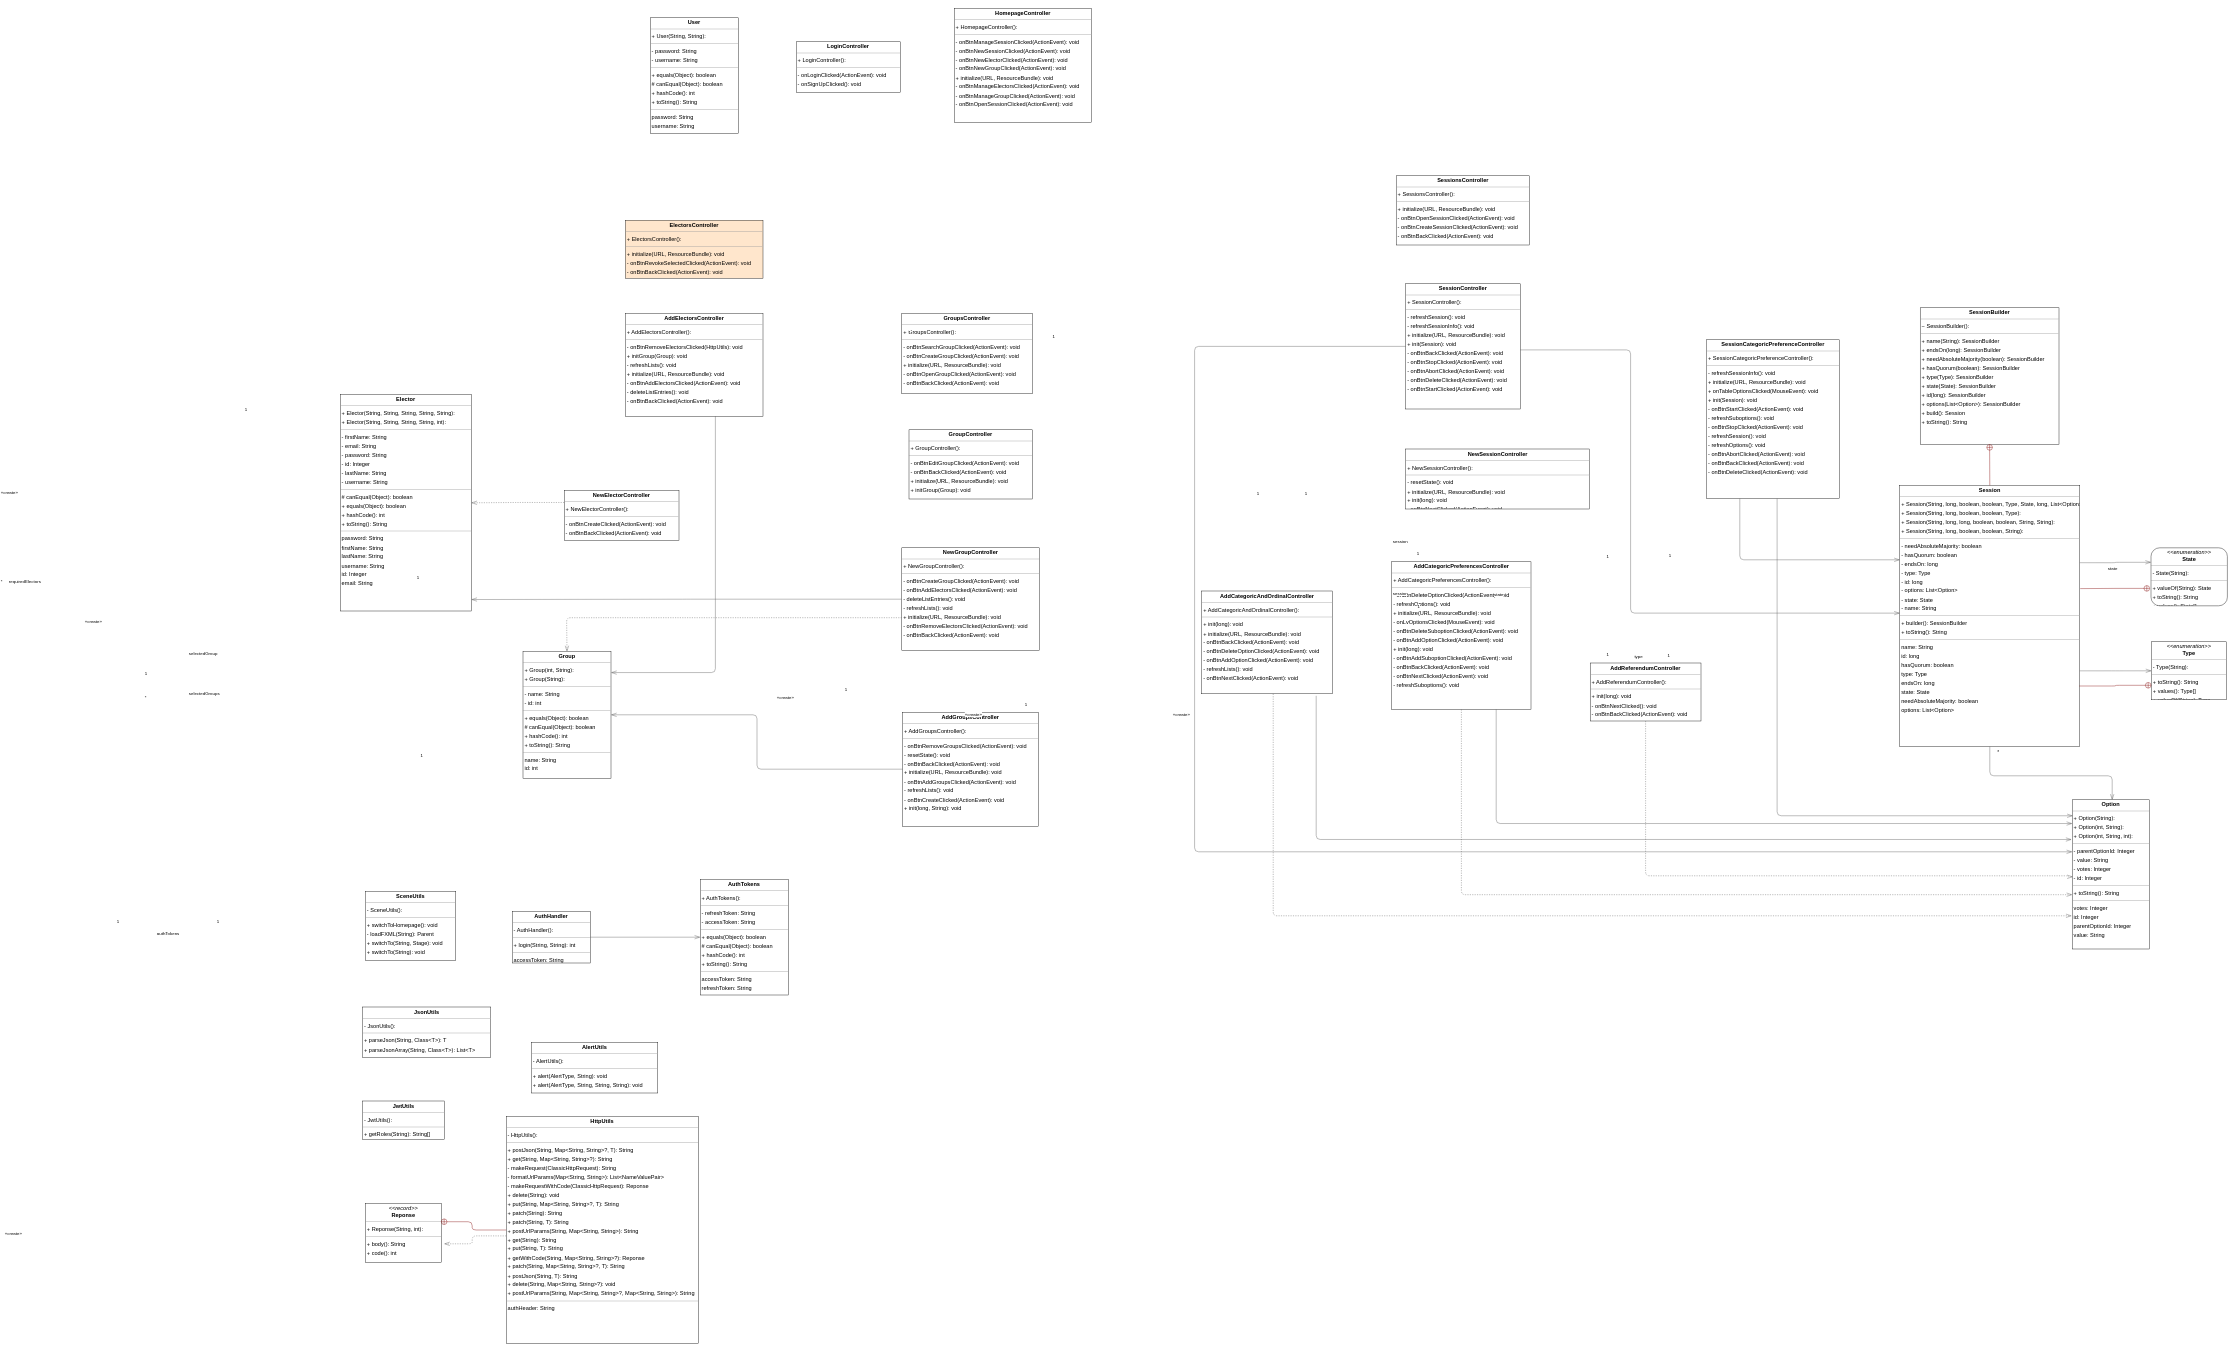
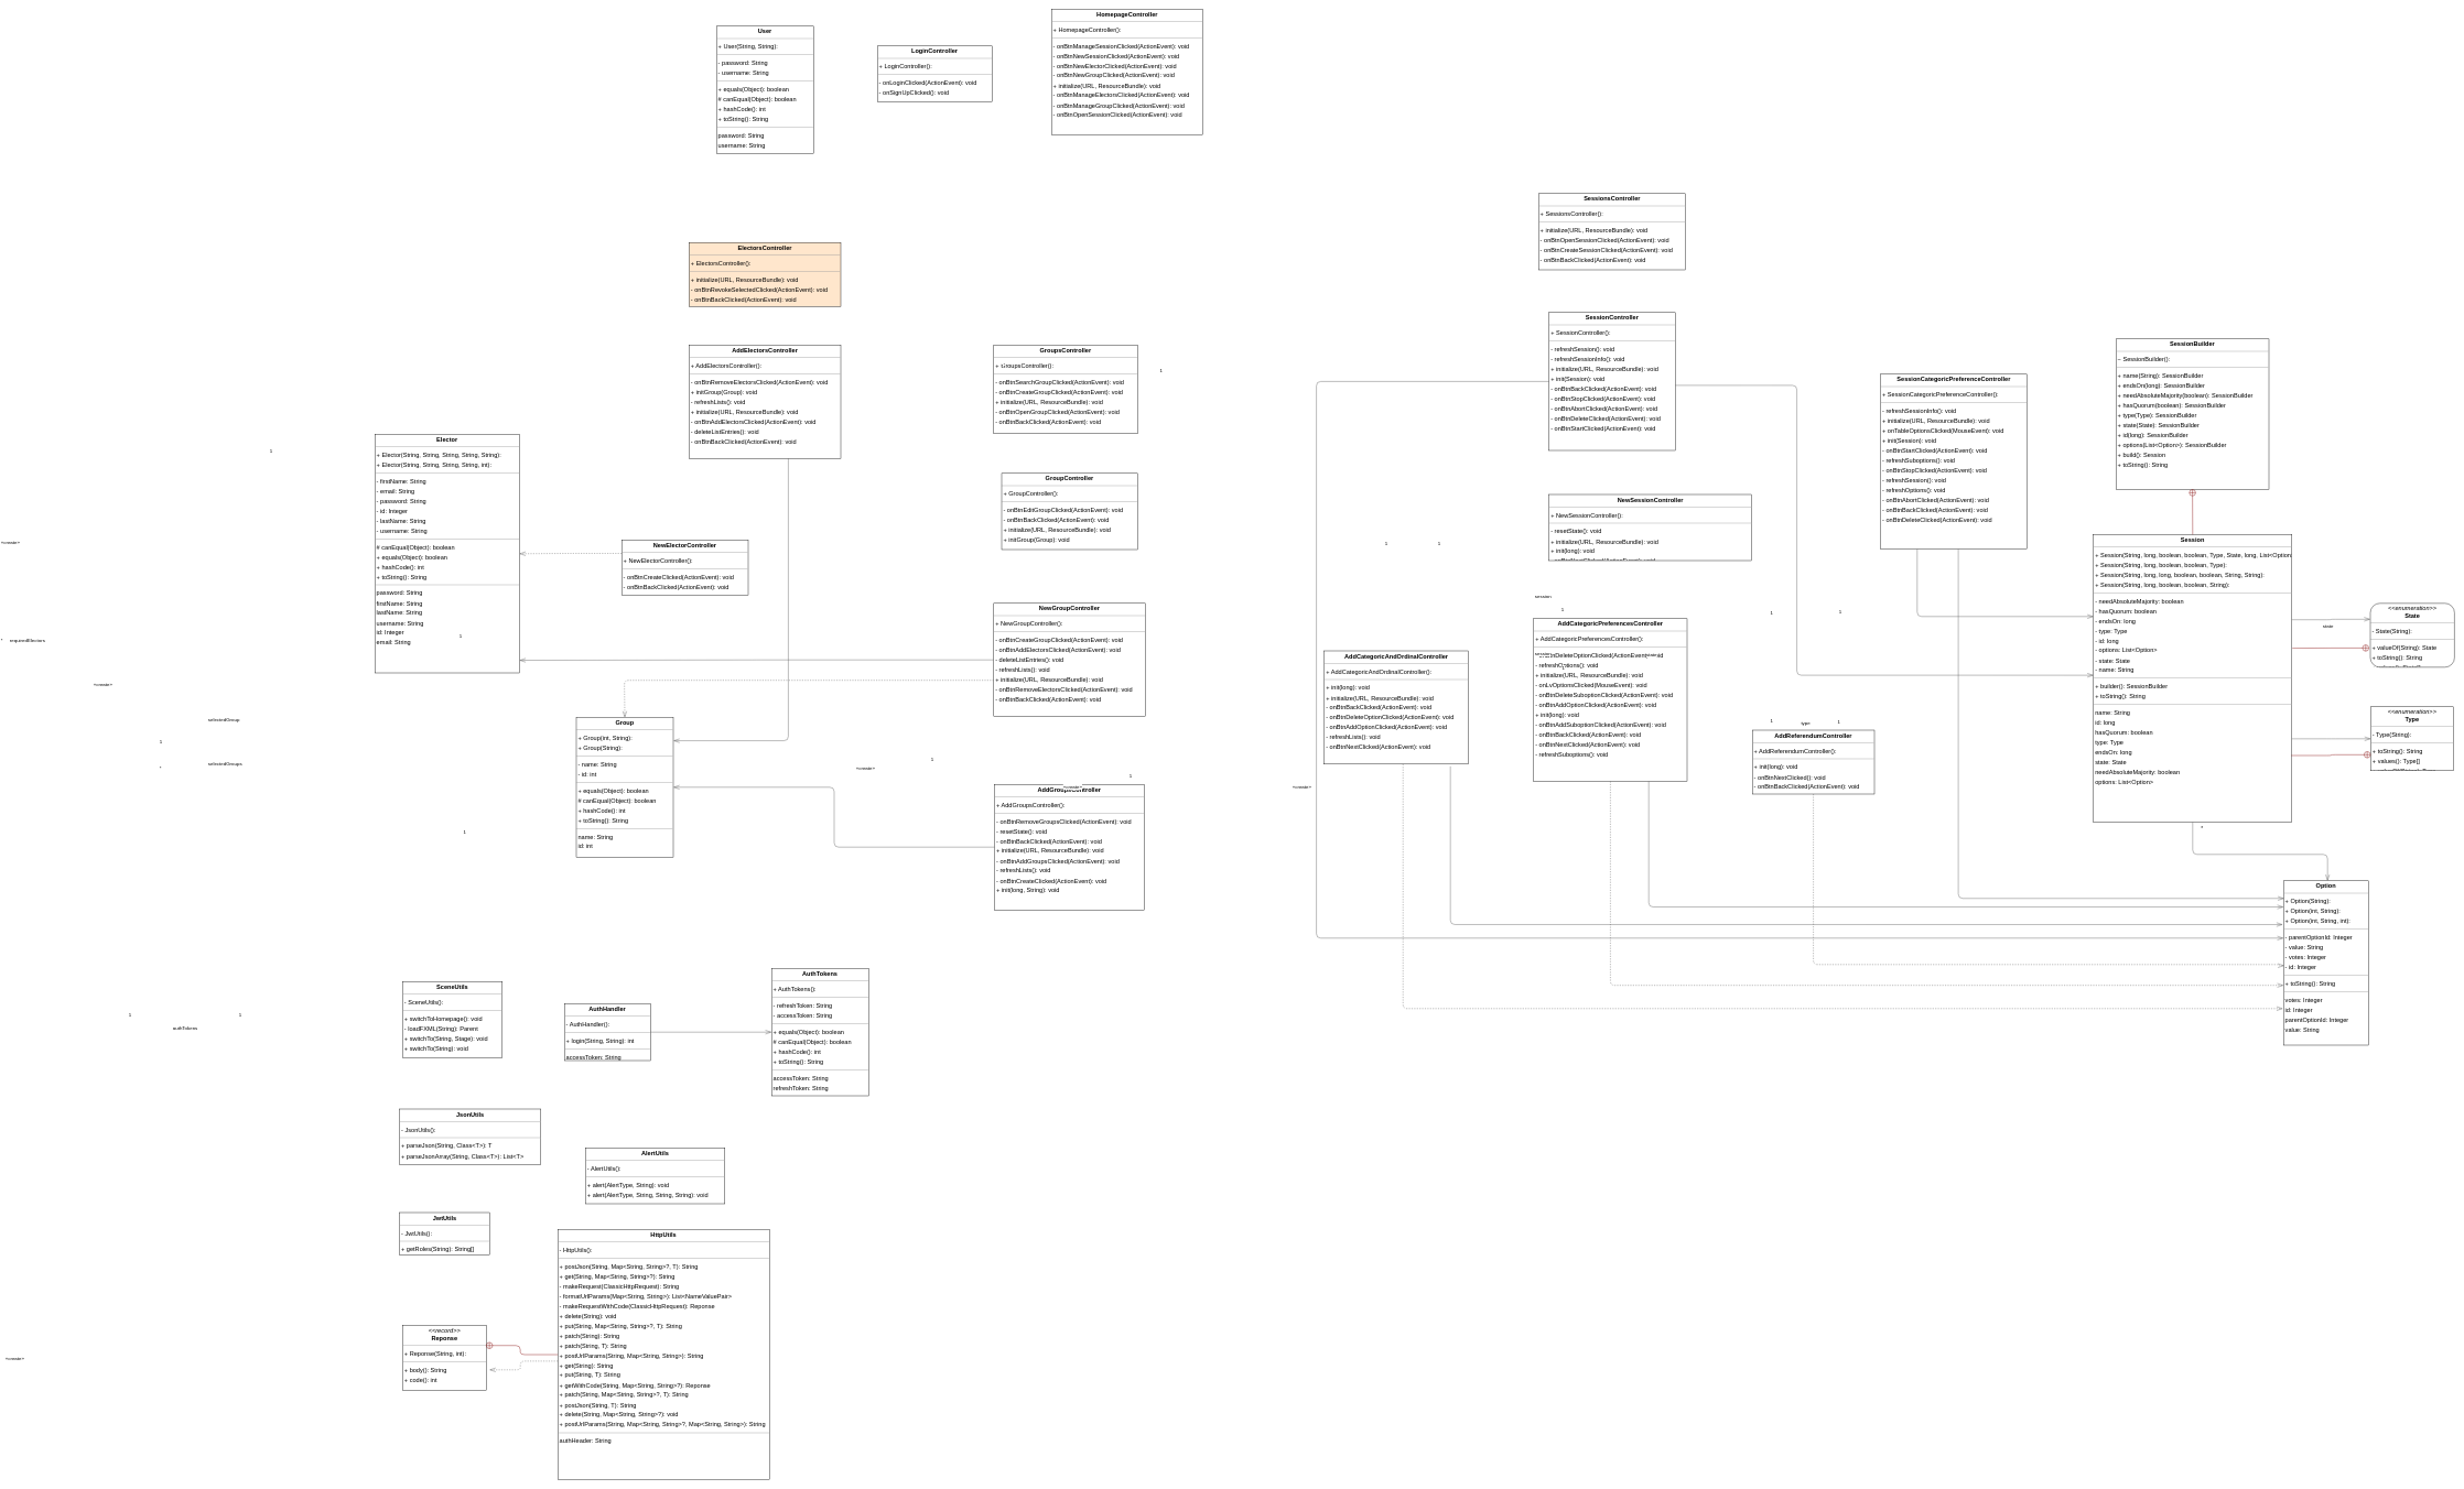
- <mxCell id="33" value="&lt;p style=&quot;margin:0px;margin-top:4px;text-align:center;&quot;&gt;&lt;b&gt;User&lt;/b&gt;&lt;/p&gt;&lt;hr size=&quot;1&quot;/&gt;&lt;p style=&quot;margin:0 0 0 4px;line-height:1.6;&quot;&gt;+ User(String, String): &lt;/p&gt;&lt;hr size=&quot;1&quot;/&gt;&lt;p style=&quot;margin:0 0 0 4px;line-height:1.6;&quot;&gt;- password: String&lt;br/&gt;- username: String&lt;/p&gt;&lt;hr size=&quot;1&quot;/&gt;&lt;p style=&quot;margin:0 0 0 4px;line-height:1.6;&quot;&gt;+ equals(Object): boolean&lt;br/&gt;# canEqual(Object): boolean&lt;br/&gt;+ hashCode(): int&lt;br/&gt;+ toString(): String&lt;/p&gt;&lt;hr size=&quot;1&quot;/&gt;&lt;p style=&quot;margin:0 0 0 4px;line-height:1.6;&quot;&gt; password: String&lt;br/&gt; username: String&lt;/p&gt;" style="verticalAlign=top;align=left;overflow=fill;fontSize=14;fontFamily=Helvetica;html=1;rounded=0;shadow=0;comic=0;labelBackgroundColor=none;strokeWidth=1;" parent="1" vertex="1"><mxGeometry x="795" y="44" width="220" height="289" as="geometry" /></mxCell>
+ <mxCell id="33" value="&lt;p style=&quot;margin:0px;margin-top:4px;text-align:center;&quot;&gt;&lt;b&gt;User&lt;/b&gt;&lt;/p&gt;&lt;hr size=&quot;1&quot;/&gt;&lt;p style=&quot;margin:0 0 0 4px;line-height:1.6;&quot;&gt;+ User(String, String): &lt;/p&gt;&lt;hr size=&quot;1&quot;/&gt;&lt;p style=&quot;margin:0 0 0 4px;line-height:1.6;&quot;&gt;- password: String&lt;br/&gt;- username: String&lt;/p&gt;&lt;hr size=&quot;1&quot;/&gt;&lt;p style=&quot;margin:0 0 0 4px;line-height:1.6;&quot;&gt;+ equals(Object): boolean&lt;br/&gt;# canEqual(Object): boolean&lt;br/&gt;+ hashCode(): int&lt;br/&gt;+ toString(): String&lt;/p&gt;&lt;hr size=&quot;1&quot;/&gt;&lt;p style=&quot;margin:0 0 0 4px;line-height:1.6;&quot;&gt; password: String&lt;br/&gt; username: String&lt;/p&gt;" style="verticalAlign=top;align=left;overflow=fill;fontSize=14;fontFamily=Helvetica;html=1;rounded=0;shadow=0;comic=0;labelBackgroundColor=none;strokeWidth=1;" parent="1" vertex="1"><mxGeometry x="795" y="59" width="220" height="289" as="geometry" /></mxCell>
- <mxCell id="4" value="&lt;p style=&quot;margin:0px;margin-top:4px;text-align:center;&quot;&gt;&lt;b&gt;AddElectorsController&lt;/b&gt;&lt;/p&gt;&lt;hr size=&quot;1&quot;/&gt;&lt;p style=&quot;margin:0 0 0 4px;line-height:1.6;&quot;&gt;+ AddElectorsController(): &lt;/p&gt;&lt;hr size=&quot;1&quot;/&gt;&lt;p style=&quot;margin:0 0 0 4px;line-height:1.6;&quot;&gt;- onBtnRemoveElectorsClicked(HttpUtils): void&lt;br/&gt;+ initGroup(Group): void&lt;br/&gt;- refreshLists(): void&lt;br/&gt;+ initialize(URL, ResourceBundle): void&lt;br/&gt;- onBtnAddElectorsClicked(ActionEvent): void&lt;br/&gt;- deleteListEntries(): void&lt;br/&gt;- onBtnBackClicked(ActionEvent): void&lt;/p&gt;" style="verticalAlign=top;align=left;overflow=fill;fontSize=14;fontFamily=Helvetica;html=1;rounded=0;shadow=0;comic=0;labelBackgroundColor=none;strokeWidth=1;" parent="1" vertex="1"><mxGeometry x="733" y="783" width="344" height="257" as="geometry" /></mxCell>
+ <mxCell id="4" value="&lt;p style=&quot;margin:0px;margin-top:4px;text-align:center;&quot;&gt;&lt;b&gt;AddElectorsController&lt;/b&gt;&lt;/p&gt;&lt;hr size=&quot;1&quot;/&gt;&lt;p style=&quot;margin:0 0 0 4px;line-height:1.6;&quot;&gt;+ AddElectorsController(): &lt;/p&gt;&lt;hr size=&quot;1&quot;/&gt;&lt;p style=&quot;margin:0 0 0 4px;line-height:1.6;&quot;&gt;- onBtnRemoveElectorsClicked(ActionEvent): void&lt;br/&gt;+ initGroup(Group): void&lt;br/&gt;- refreshLists(): void&lt;br/&gt;+ initialize(URL, ResourceBundle): void&lt;br/&gt;- onBtnAddElectorsClicked(ActionEvent): void&lt;br/&gt;- deleteListEntries(): void&lt;br/&gt;- onBtnBackClicked(ActionEvent): void&lt;/p&gt;" style="verticalAlign=top;align=left;overflow=fill;fontSize=14;fontFamily=Helvetica;html=1;rounded=0;shadow=0;comic=0;labelBackgroundColor=none;strokeWidth=1;" parent="1" vertex="1"><mxGeometry x="733" y="783" width="344" height="257" as="geometry" /></mxCell>
